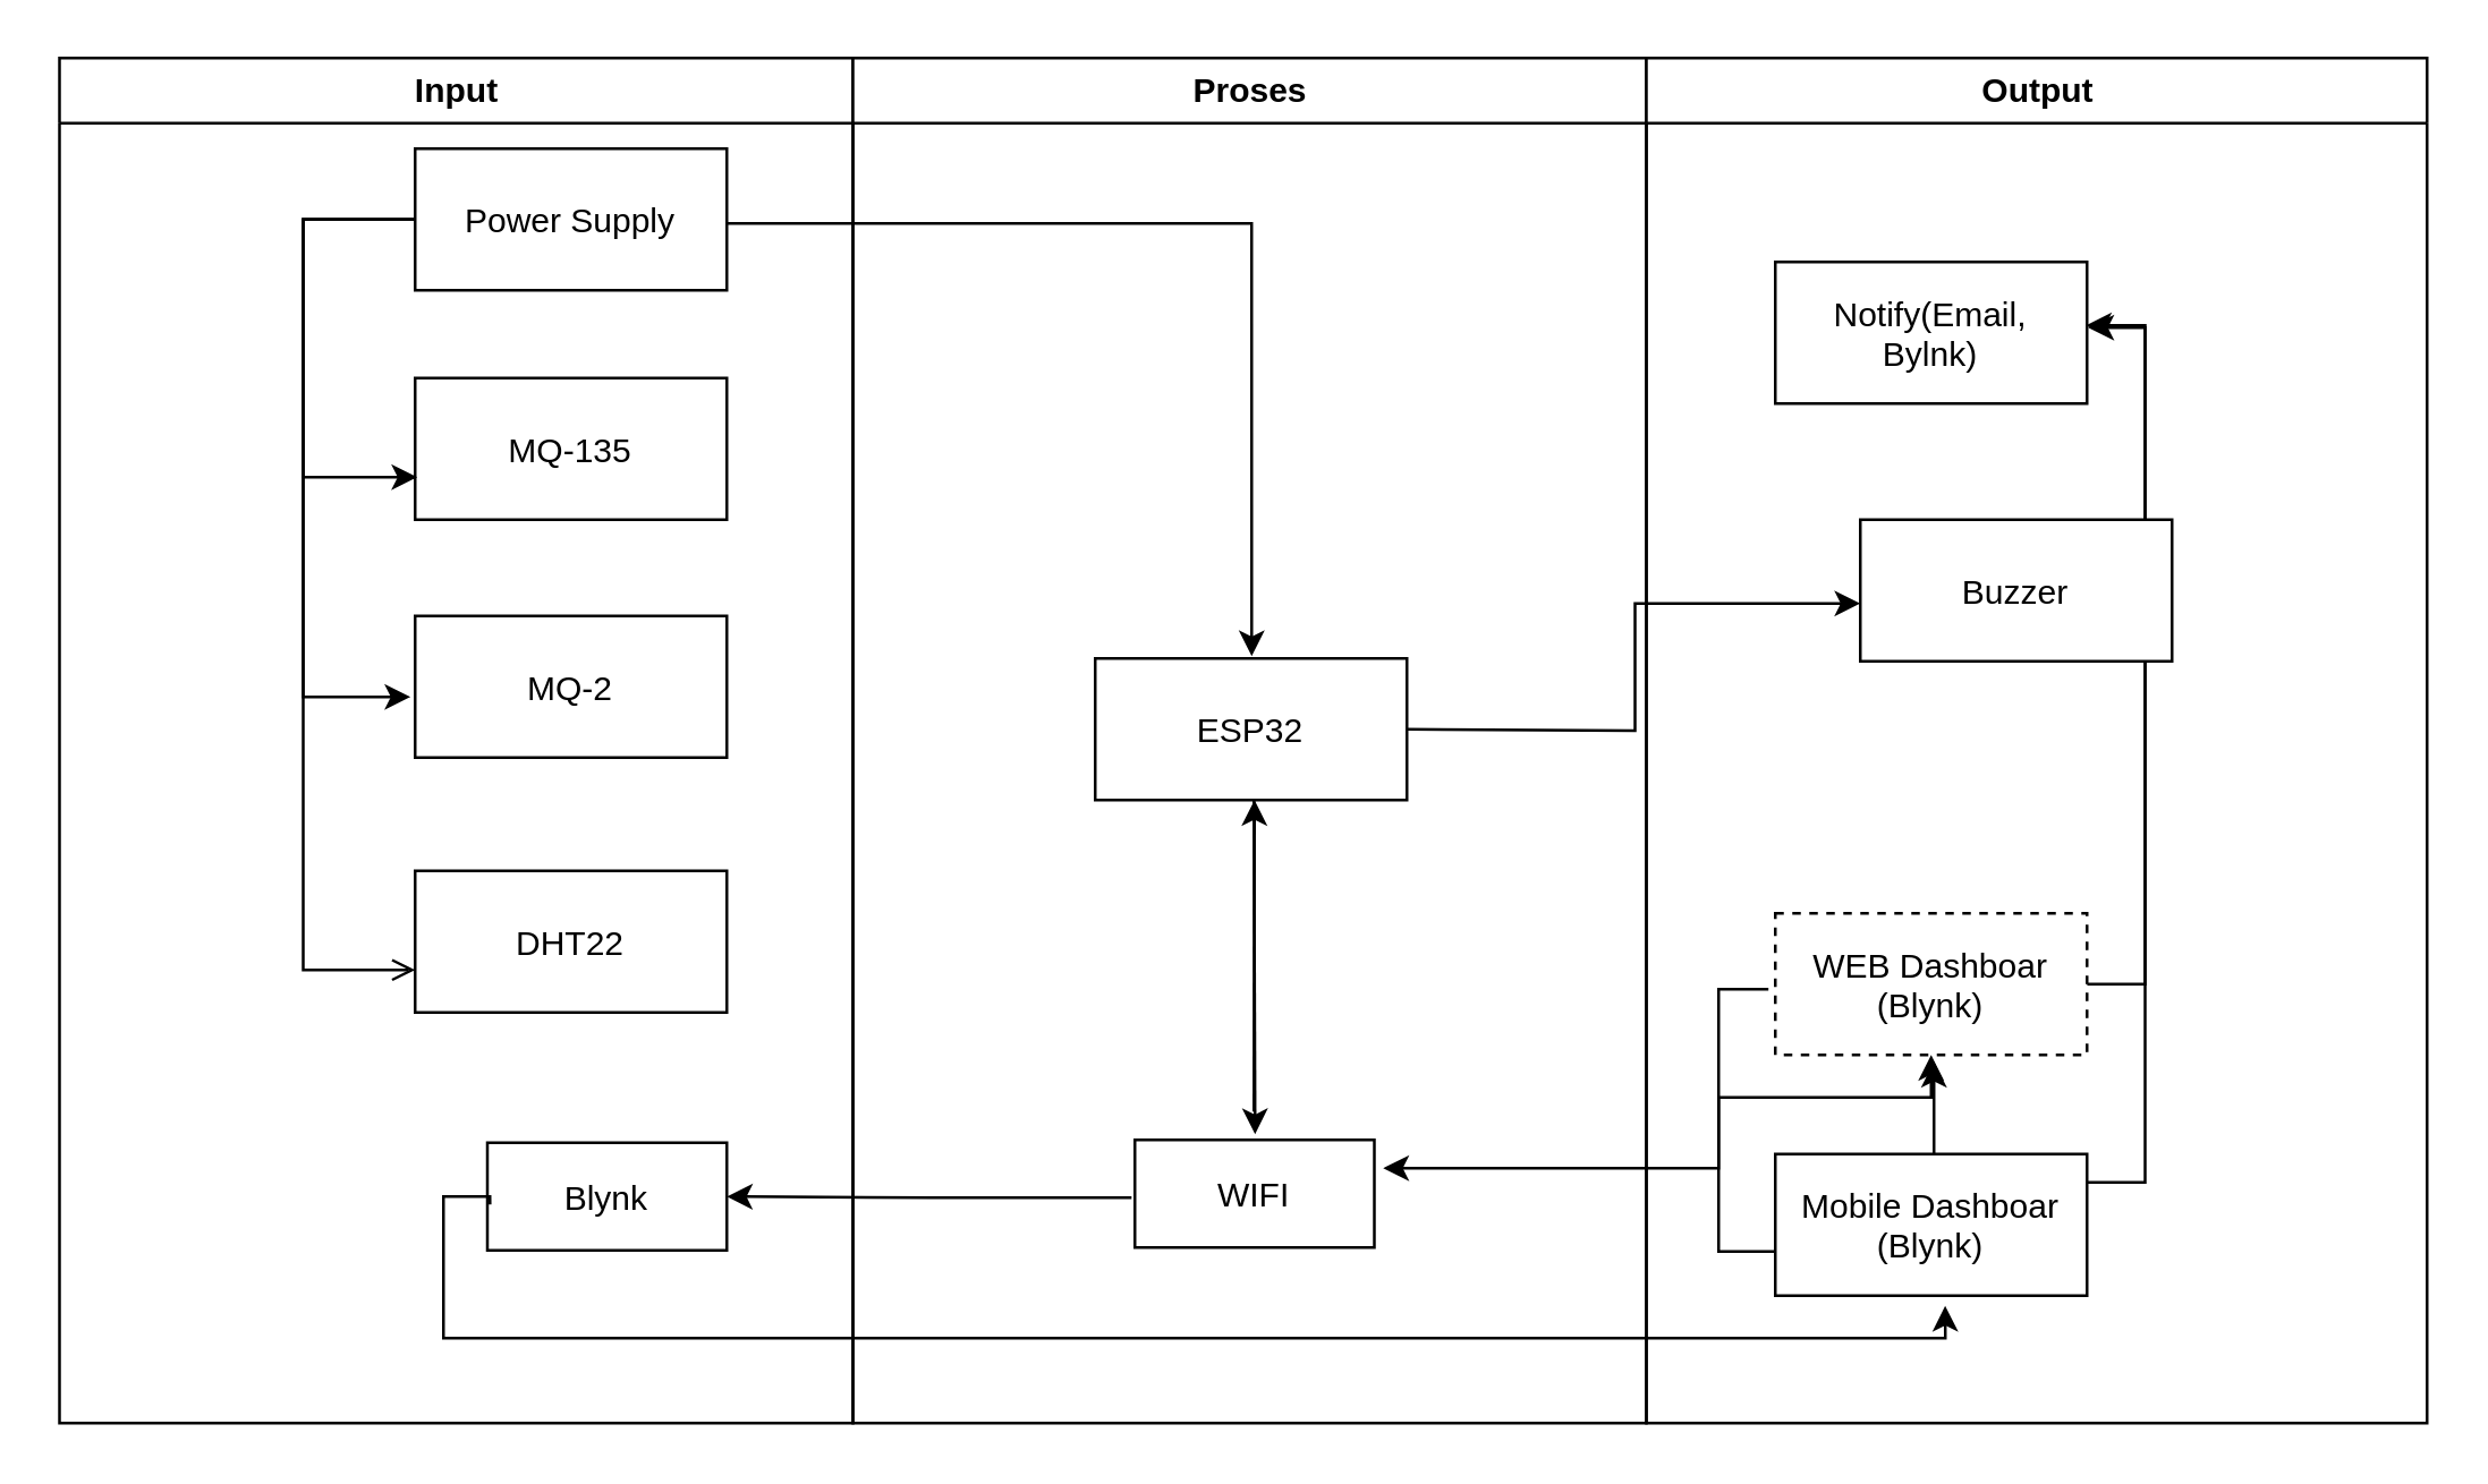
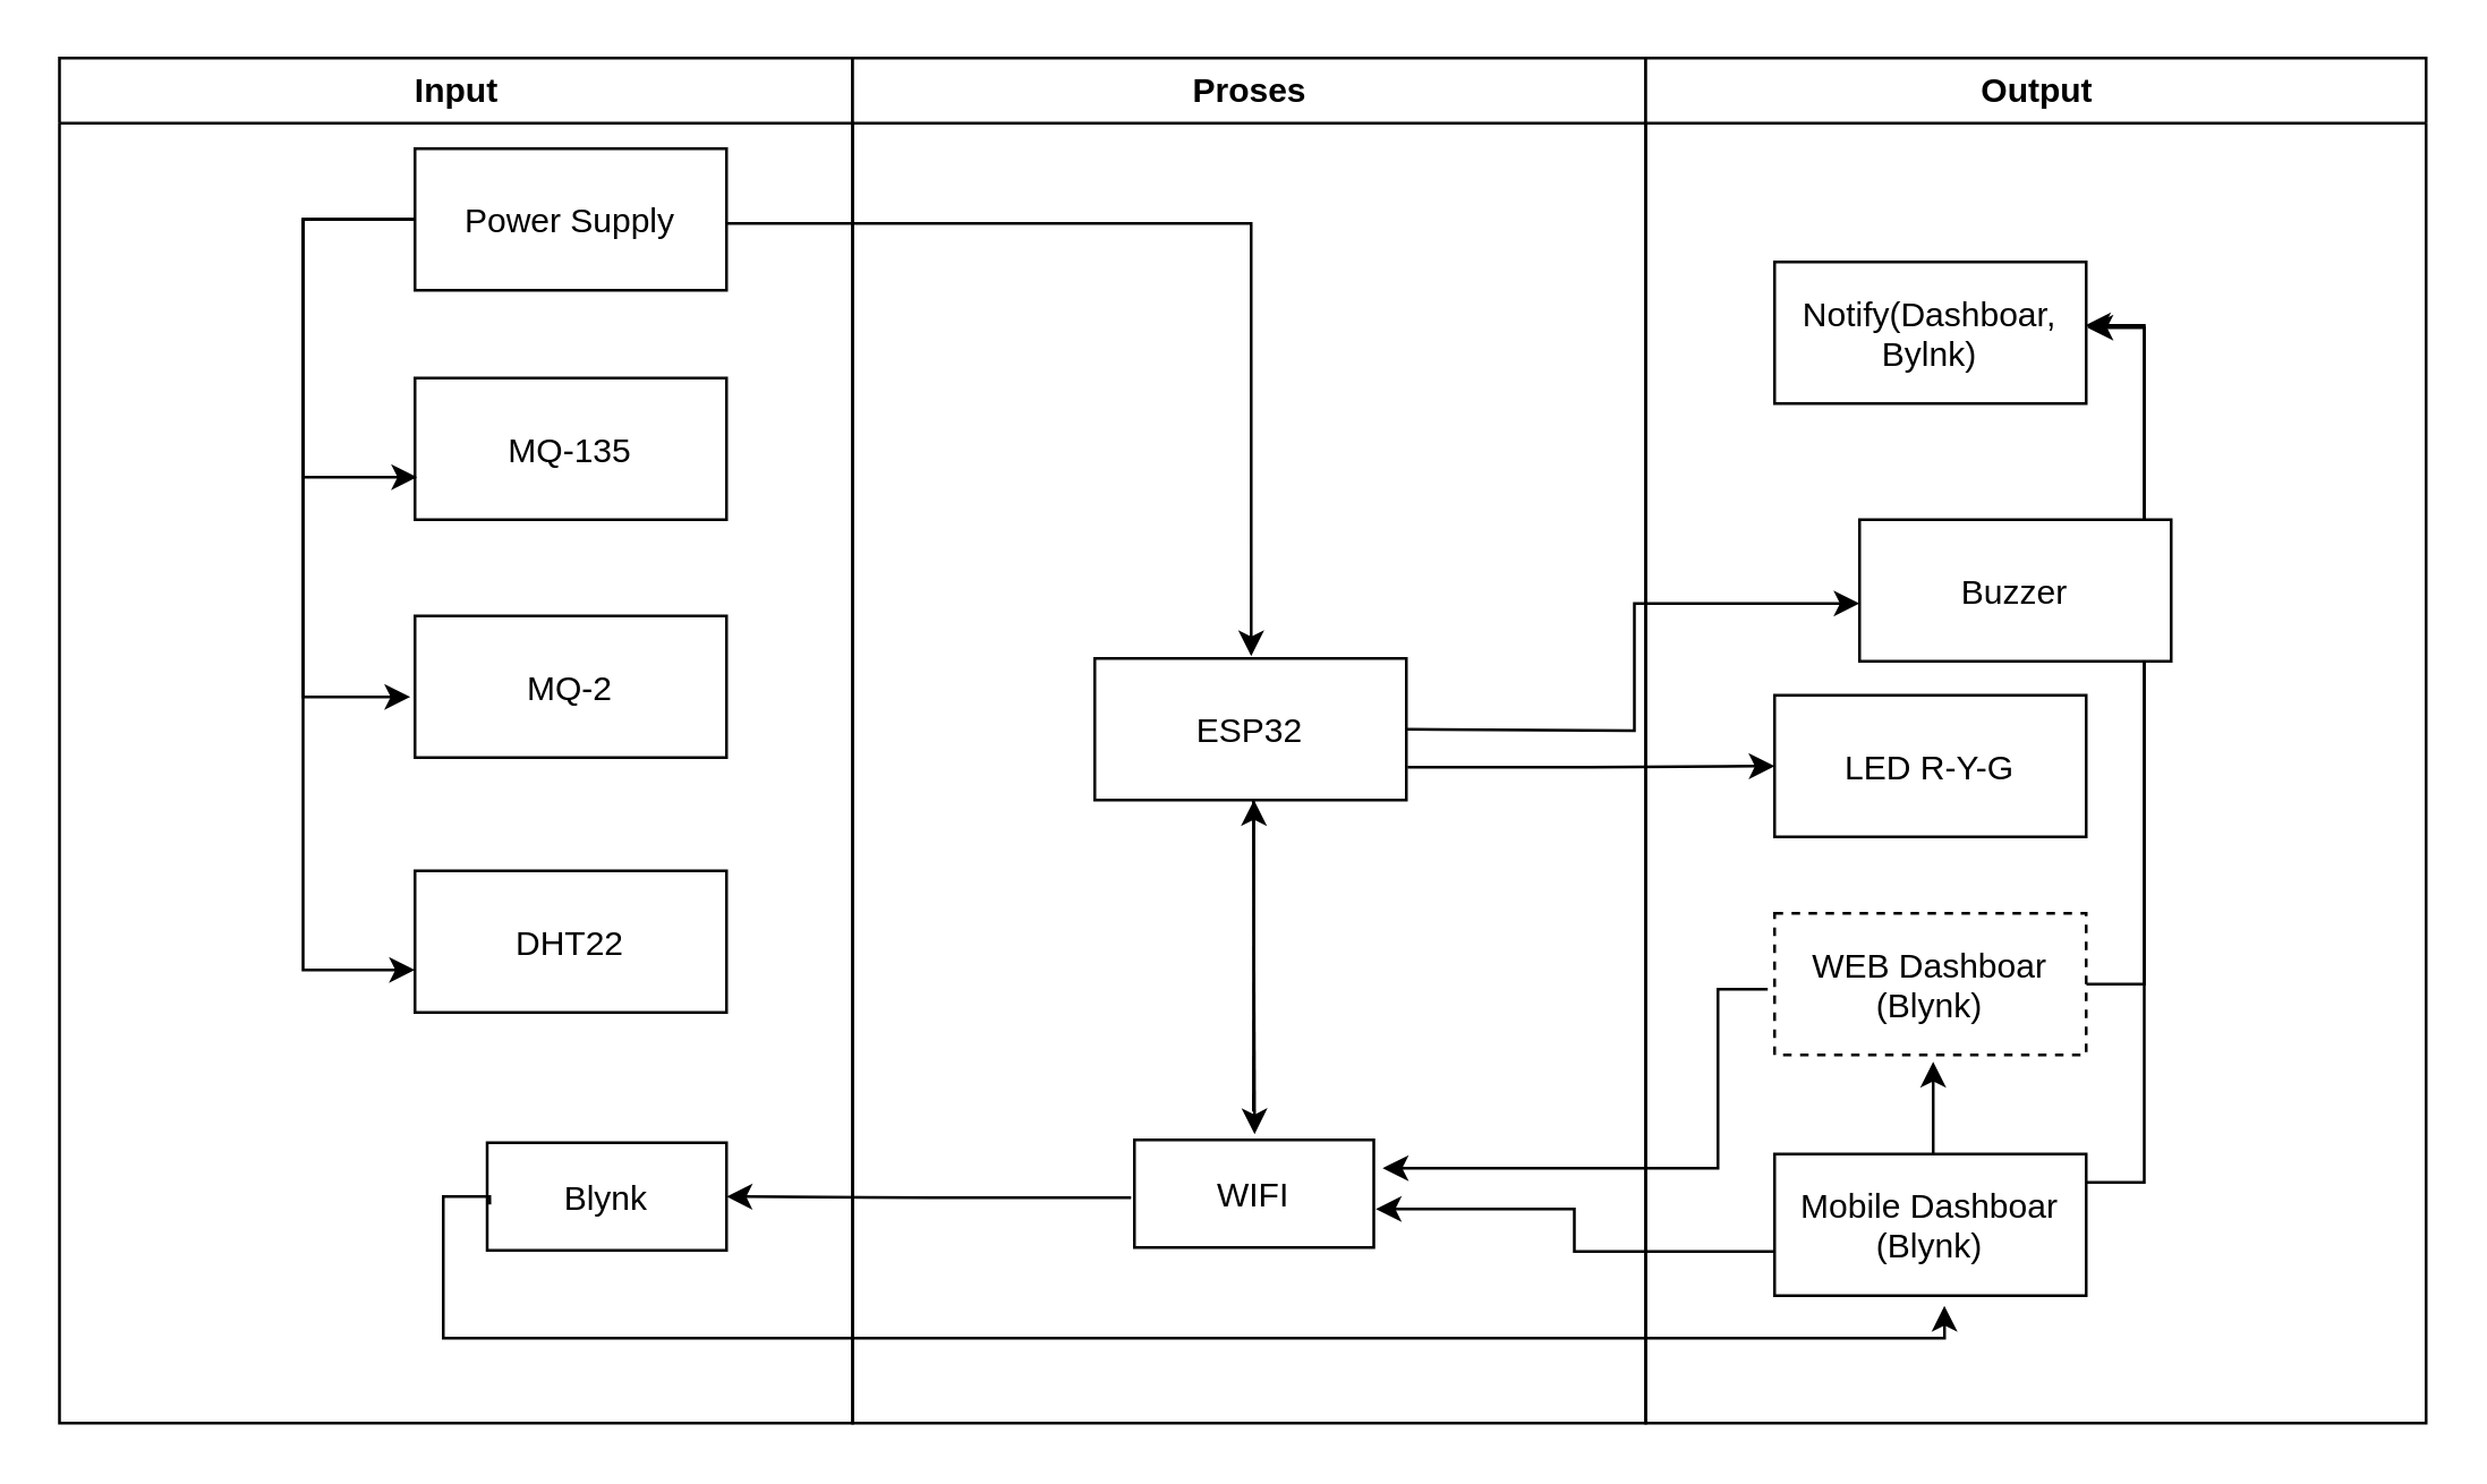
- <mxCell id="22" value="Notify(Email, &#10;Bylnk)" style="" parent="15" vertex="1"><mxGeometry x="45.5" y="72" width="110" height="50" as="geometry" /></mxCell>
+ <mxCell id="22" value="Notify(Dashboar, &#10;Bylnk)" style="" parent="15" vertex="1"><mxGeometry x="45.5" y="72" width="110" height="50" as="geometry" /></mxCell>
+ <mxCell id="16" value="LED R-Y-G" style="" parent="15" vertex="1"><mxGeometry x="45.5" y="225" width="110" height="50" as="geometry" /></mxCell>
+ <mxCell id="30" style="edgeStyle=orthogonalEdgeStyle;rounded=0;orthogonalLoop=1;jettySize=auto;html=1;entryX=0;entryY=0.5;entryDx=0;entryDy=0;entryPerimeter=0;exitX=1.004;exitY=0.768;exitDx=0;exitDy=0;exitPerimeter=0;" parent="1" source="13" target="16" edge="1"><mxGeometry relative="1" as="geometry" /></mxCell>
- <mxCell id="7" style="edgeStyle=orthogonalEdgeStyle;rounded=0;orthogonalLoop=1;jettySize=auto;html=1;entryX=0;entryY=0.7;entryDx=0;entryDy=0;entryPerimeter=0;endArrow=open;" parent="2" source="10" target="5" edge="1"><mxGeometry relative="1" as="geometry"><Array as="points"><mxPoint x="86" y="57" /><mxPoint x="86" y="322" /></Array></mxGeometry></mxCell>
+ <mxCell id="7" style="edgeStyle=orthogonalEdgeStyle;rounded=0;orthogonalLoop=1;jettySize=auto;html=1;entryX=0;entryY=0.7;entryDx=0;entryDy=0;entryPerimeter=0;" parent="2" source="10" target="5" edge="1"><mxGeometry relative="1" as="geometry"><Array as="points"><mxPoint x="86" y="57" /><mxPoint x="86" y="322" /></Array></mxGeometry></mxCell>
- <mxCell id="28" style="edgeStyle=orthogonalEdgeStyle;rounded=0;orthogonalLoop=1;jettySize=auto;html=1;exitX=0;exitY=0.688;exitDx=0;exitDy=0;exitPerimeter=0;" parent="1" source="19" target="21" edge="1"><mxGeometry relative="1" as="geometry"><mxPoint x="616" y="426" as="sourcePoint" /></mxGeometry></mxCell>
+ <mxCell id="28" style="edgeStyle=orthogonalEdgeStyle;rounded=0;orthogonalLoop=1;jettySize=auto;html=1;entryX=1.008;entryY=0.642;entryDx=0;entryDy=0;entryPerimeter=0;exitX=0;exitY=0.688;exitDx=0;exitDy=0;exitPerimeter=0;" parent="1" source="19" target="14" edge="1"><mxGeometry relative="1" as="geometry"><mxPoint x="616" y="426" as="sourcePoint" /></mxGeometry></mxCell>
